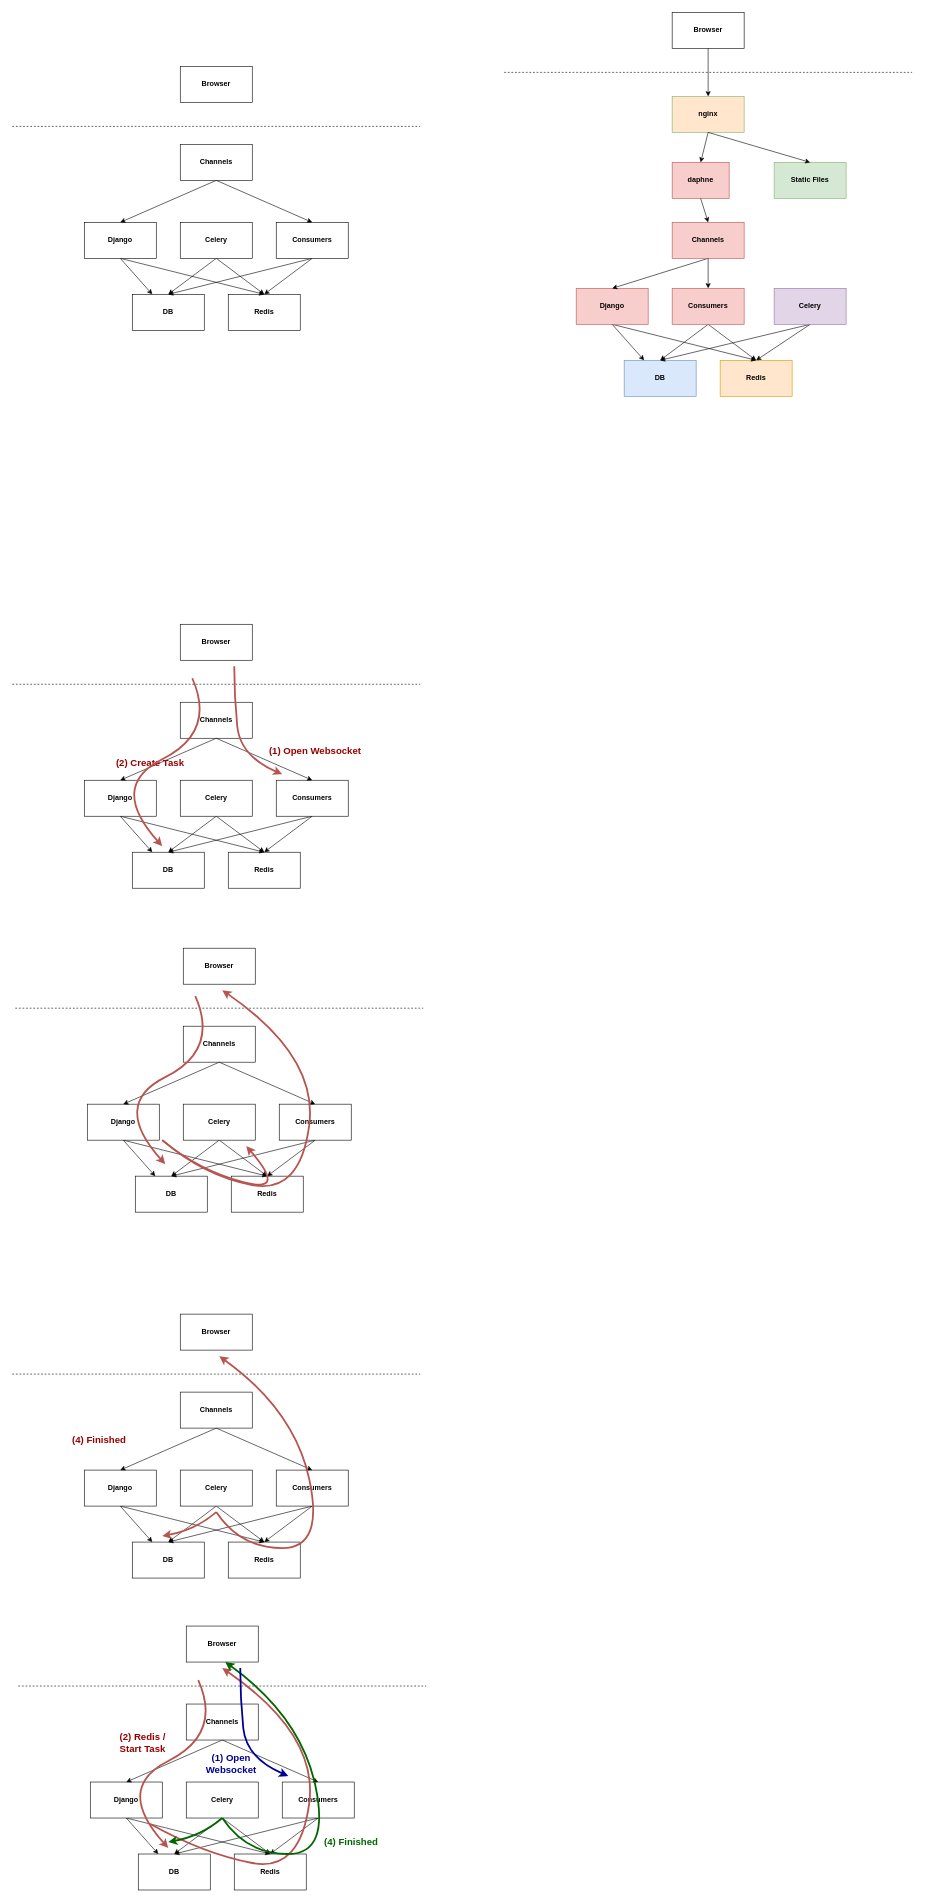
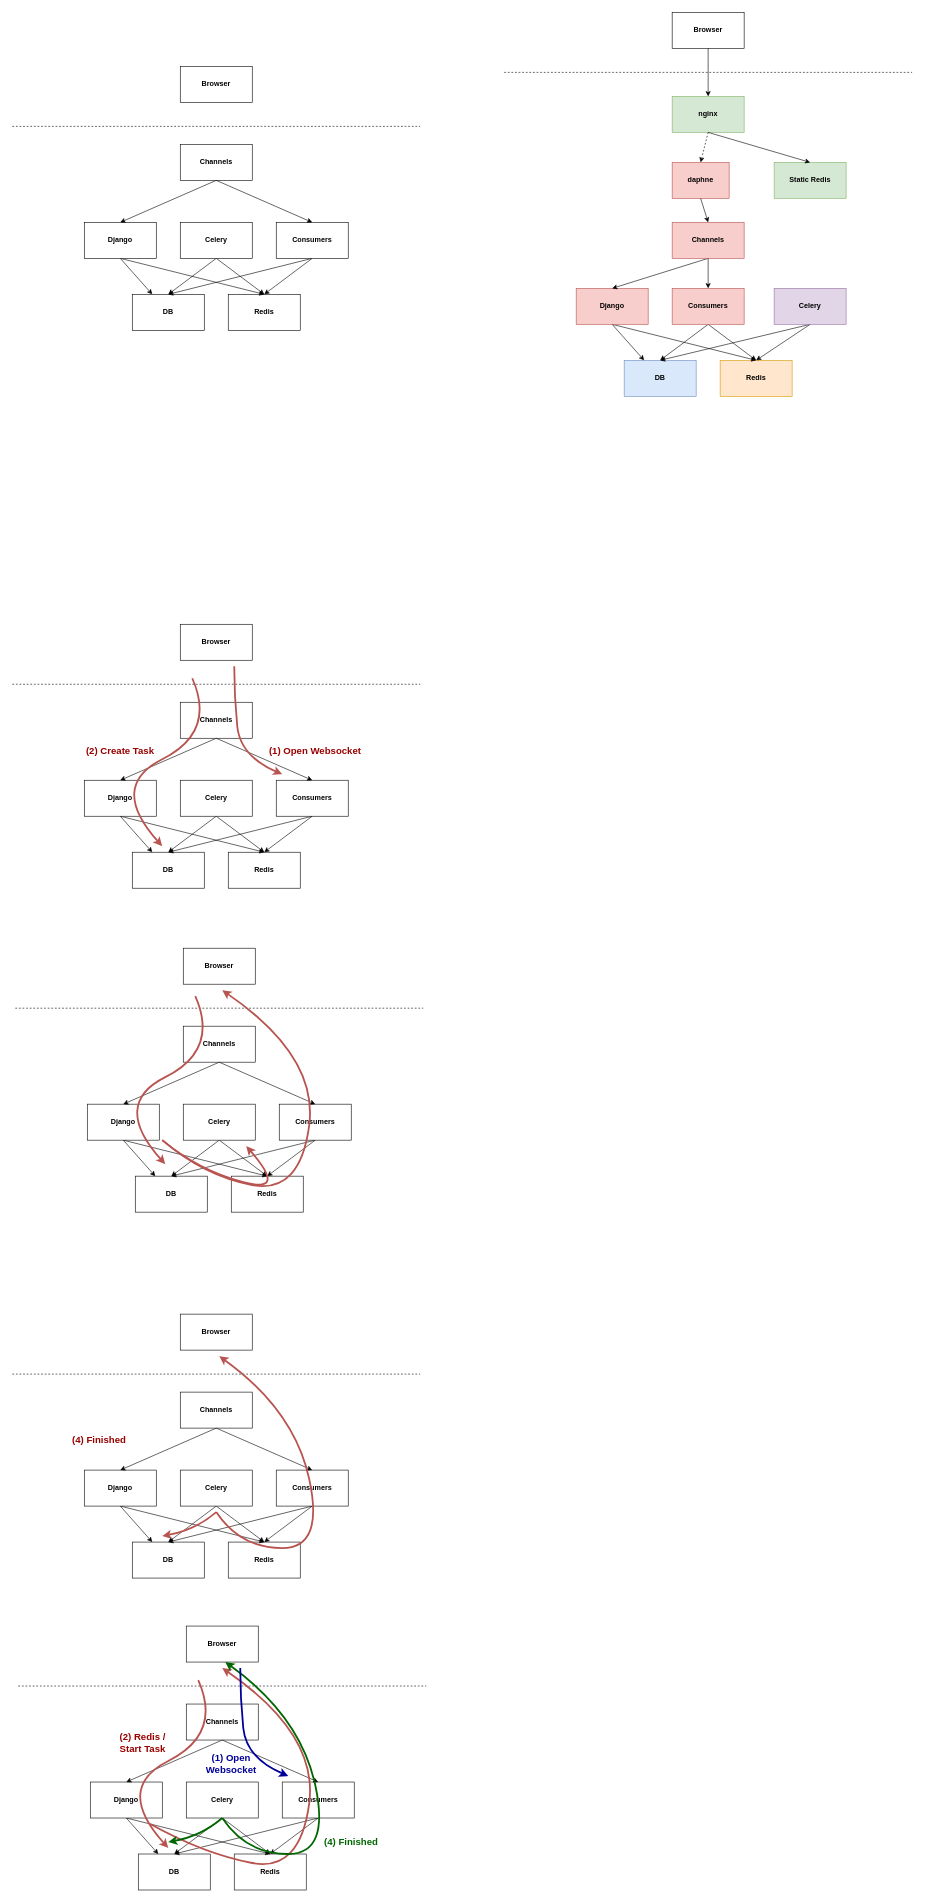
- <mxCell id="122" value="&lt;b&gt;nginx&lt;/b&gt;" style="rounded=0;whiteSpace=wrap;html=1;fillColor=#ffe6cc;strokeColor=#82b366;" parent="1" vertex="1"><mxGeometry x="1120" y="160" width="120" height="60" as="geometry" /></mxCell>
+ <mxCell id="122" value="&lt;b&gt;nginx&lt;/b&gt;" style="rounded=0;whiteSpace=wrap;html=1;fillColor=#d5e8d4;strokeColor=#82b366;" parent="1" vertex="1"><mxGeometry x="1120" y="160" width="120" height="60" as="geometry" /></mxCell>
- <mxCell id="125" style="edgeStyle=none;rounded=0;orthogonalLoop=1;jettySize=auto;html=1;exitX=0.5;exitY=1;exitDx=0;exitDy=0;entryX=0.5;entryY=0;entryDx=0;entryDy=0;" parent="1" source="122" target="121" edge="1"><mxGeometry relative="1" as="geometry"><mxPoint x="1190" y="90" as="sourcePoint" /><mxPoint x="1190" y="170" as="targetPoint" /></mxGeometry></mxCell>
+ <mxCell id="125" style="edgeStyle=none;rounded=0;orthogonalLoop=1;jettySize=auto;html=1;exitX=0.5;exitY=1;exitDx=0;exitDy=0;entryX=0.5;entryY=0;entryDx=0;entryDy=0;dashed=1;" parent="1" source="122" target="121" edge="1"><mxGeometry relative="1" as="geometry"><mxPoint x="1190" y="90" as="sourcePoint" /><mxPoint x="1190" y="170" as="targetPoint" /></mxGeometry></mxCell>
- <mxCell id="123" value="&lt;b&gt;Static Files&lt;/b&gt;" style="rounded=0;whiteSpace=wrap;html=1;fillColor=#d5e8d4;strokeColor=#82b366;" parent="1" vertex="1"><mxGeometry x="1290" y="270" width="120" height="60" as="geometry" /></mxCell>
+ <mxCell id="123" value="&lt;b&gt;Static Redis&lt;/b&gt;" style="rounded=0;whiteSpace=wrap;html=1;fillColor=#d5e8d4;strokeColor=#82b366;" parent="1" vertex="1"><mxGeometry x="1290" y="270" width="120" height="60" as="geometry" /></mxCell>
- <mxCell id="20" value="(2) Create Task" style="text;html=1;strokeColor=none;fillColor=none;align=center;verticalAlign=middle;whiteSpace=wrap;rounded=0;fontStyle=1;fontSize=16;fontColor=#990000;" parent="2" vertex="1"><mxGeometry x="135" y="220" width="190" height="20" as="geometry" /></mxCell>
+ <mxCell id="20" value="(2) Create Task" style="text;html=1;strokeColor=none;fillColor=none;align=center;verticalAlign=middle;whiteSpace=wrap;rounded=0;fontStyle=1;fontSize=16;fontColor=#990000;" parent="2" vertex="1"><mxGeometry x="85" y="200" width="190" height="20" as="geometry" /></mxCell>
